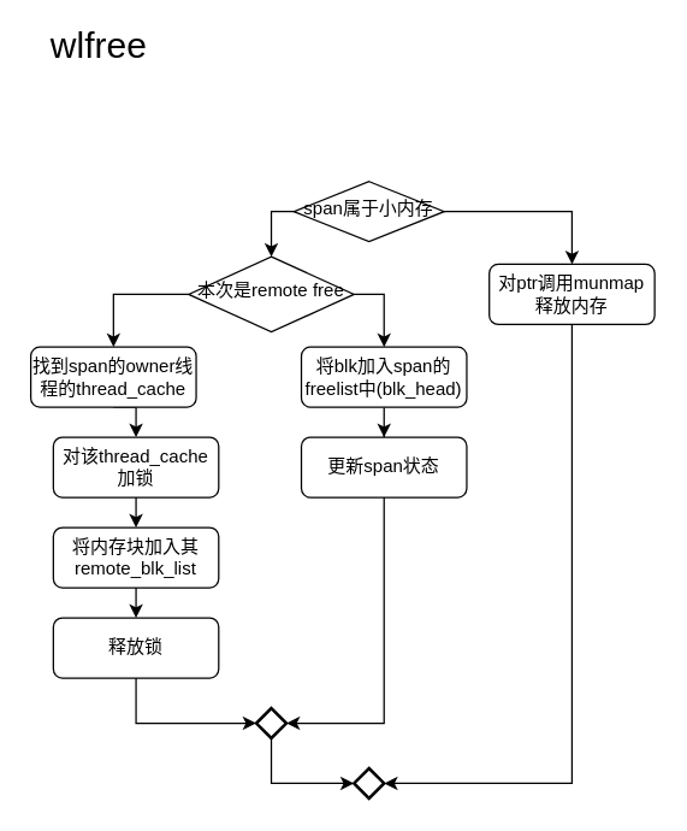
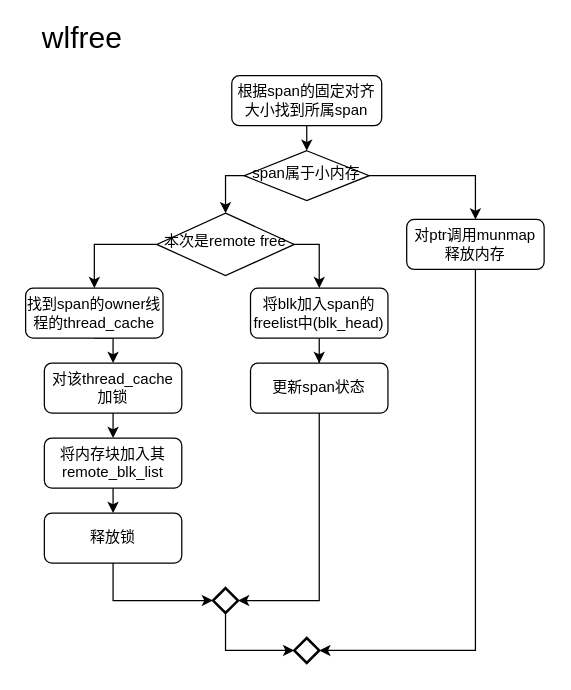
+ <mxCell id="6" value="根据span的固定对齐大小找到所属span" style="rounded=1;whiteSpace=wrap;html=1;fontSize=12;glass=0;strokeWidth=1;shadow=0;" vertex="1" parent="1"><mxGeometry x="185" y="60" width="120" height="40" as="geometry" /></mxCell>
+ <mxCell id="5" style="edgeStyle=orthogonalEdgeStyle;rounded=0;orthogonalLoop=1;jettySize=auto;html=1;exitX=0.5;exitY=1;exitDx=0;exitDy=0;entryX=0.5;entryY=0;entryDx=0;entryDy=0;" edge="1" parent="1" source="6" target="4"><mxGeometry relative="1" as="geometry" /></mxCell>
